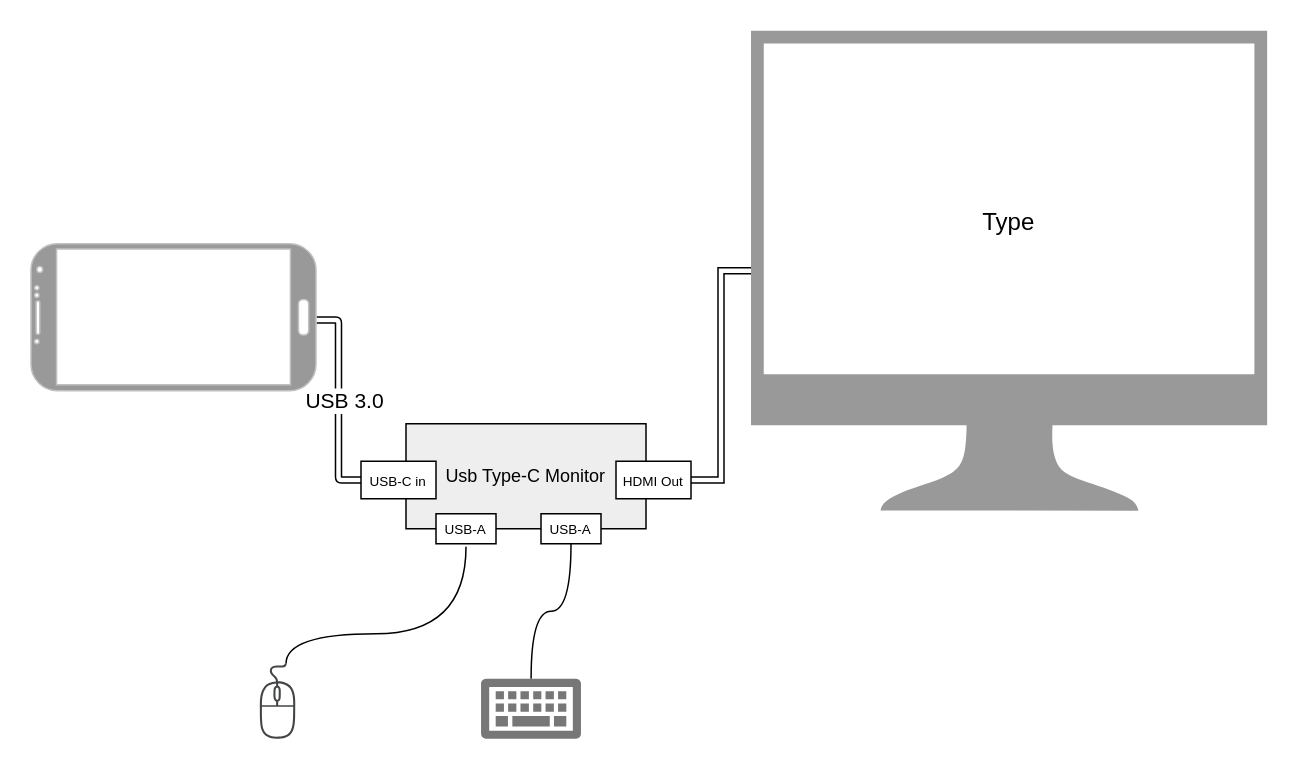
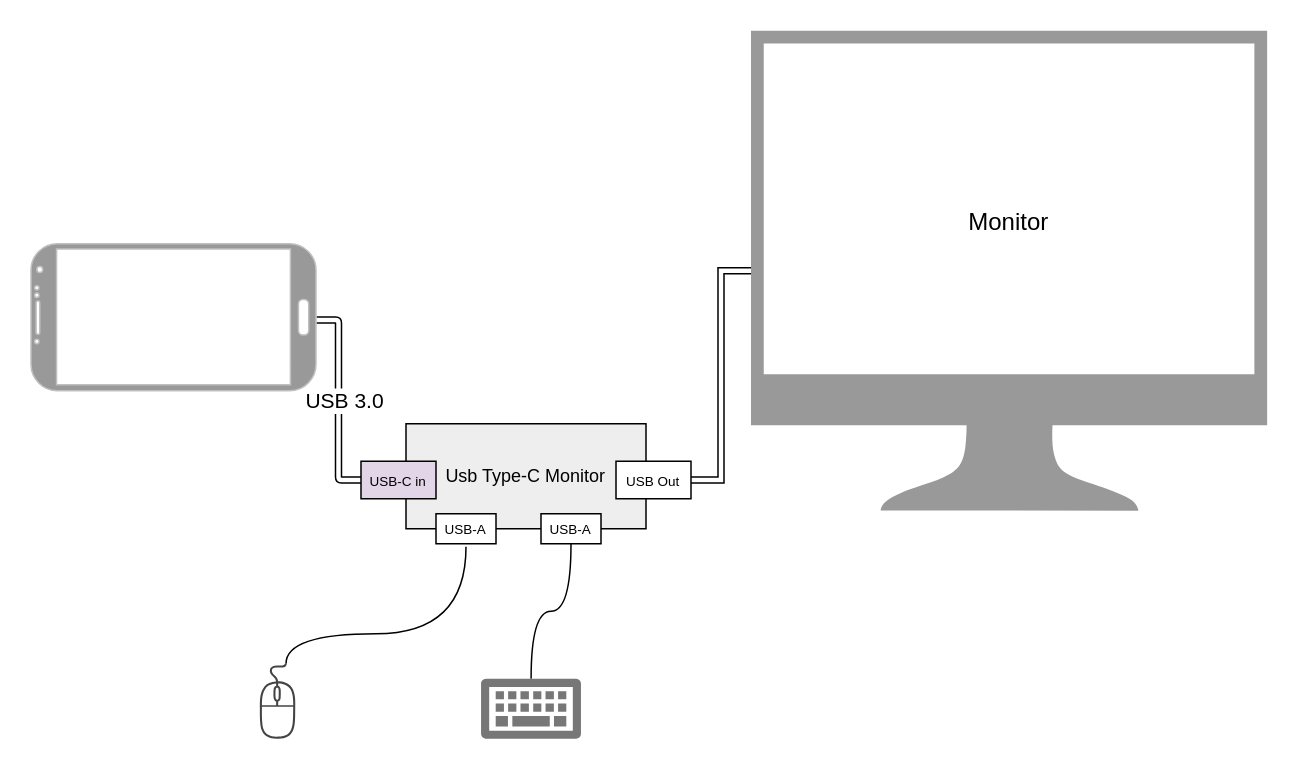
- <mxCell id="18" value="&lt;span style=&quot;font-size: 16px&quot;&gt;Type&lt;/span&gt;" style="text;html=1;strokeColor=none;fillColor=none;align=center;verticalAlign=middle;whiteSpace=wrap;rounded=0;" parent="1" vertex="1"><mxGeometry x="618.05" y="122" width="108" height="50" as="geometry" /></mxCell>
+ <mxCell id="18" value="&lt;span style=&quot;font-size: 16px&quot;&gt;Monitor&lt;/span&gt;" style="text;html=1;strokeColor=none;fillColor=none;align=center;verticalAlign=middle;whiteSpace=wrap;rounded=0;" parent="1" vertex="1"><mxGeometry x="618.05" y="122" width="108" height="50" as="geometry" /></mxCell>
- <mxCell id="9" value="&lt;font style=&quot;font-size: 9px&quot;&gt;USB-C in&lt;/font&gt;" style="rounded=0;whiteSpace=wrap;html=1;fillColor=#FFFFFF;" parent="7" vertex="1"><mxGeometry y="25" width="50" height="25" as="geometry" /></mxCell>
+ <mxCell id="9" value="&lt;font style=&quot;font-size: 9px&quot;&gt;USB-C in&lt;/font&gt;" style="rounded=0;whiteSpace=wrap;html=1;fillColor=#e1d5e7;" parent="7" vertex="1"><mxGeometry y="25" width="50" height="25" as="geometry" /></mxCell>
- <mxCell id="12" value="&lt;font style=&quot;font-size: 9px&quot;&gt;HDMI Out&lt;/font&gt;" style="rounded=0;whiteSpace=wrap;html=1;fillColor=#FFFFFF;" parent="7" vertex="1"><mxGeometry x="170" y="25" width="50" height="25" as="geometry" /></mxCell>
+ <mxCell id="12" value="&lt;font style=&quot;font-size: 9px&quot;&gt;USB Out&lt;/font&gt;" style="rounded=0;whiteSpace=wrap;html=1;fillColor=#FFFFFF;" parent="7" vertex="1"><mxGeometry x="170" y="25" width="50" height="25" as="geometry" /></mxCell>
